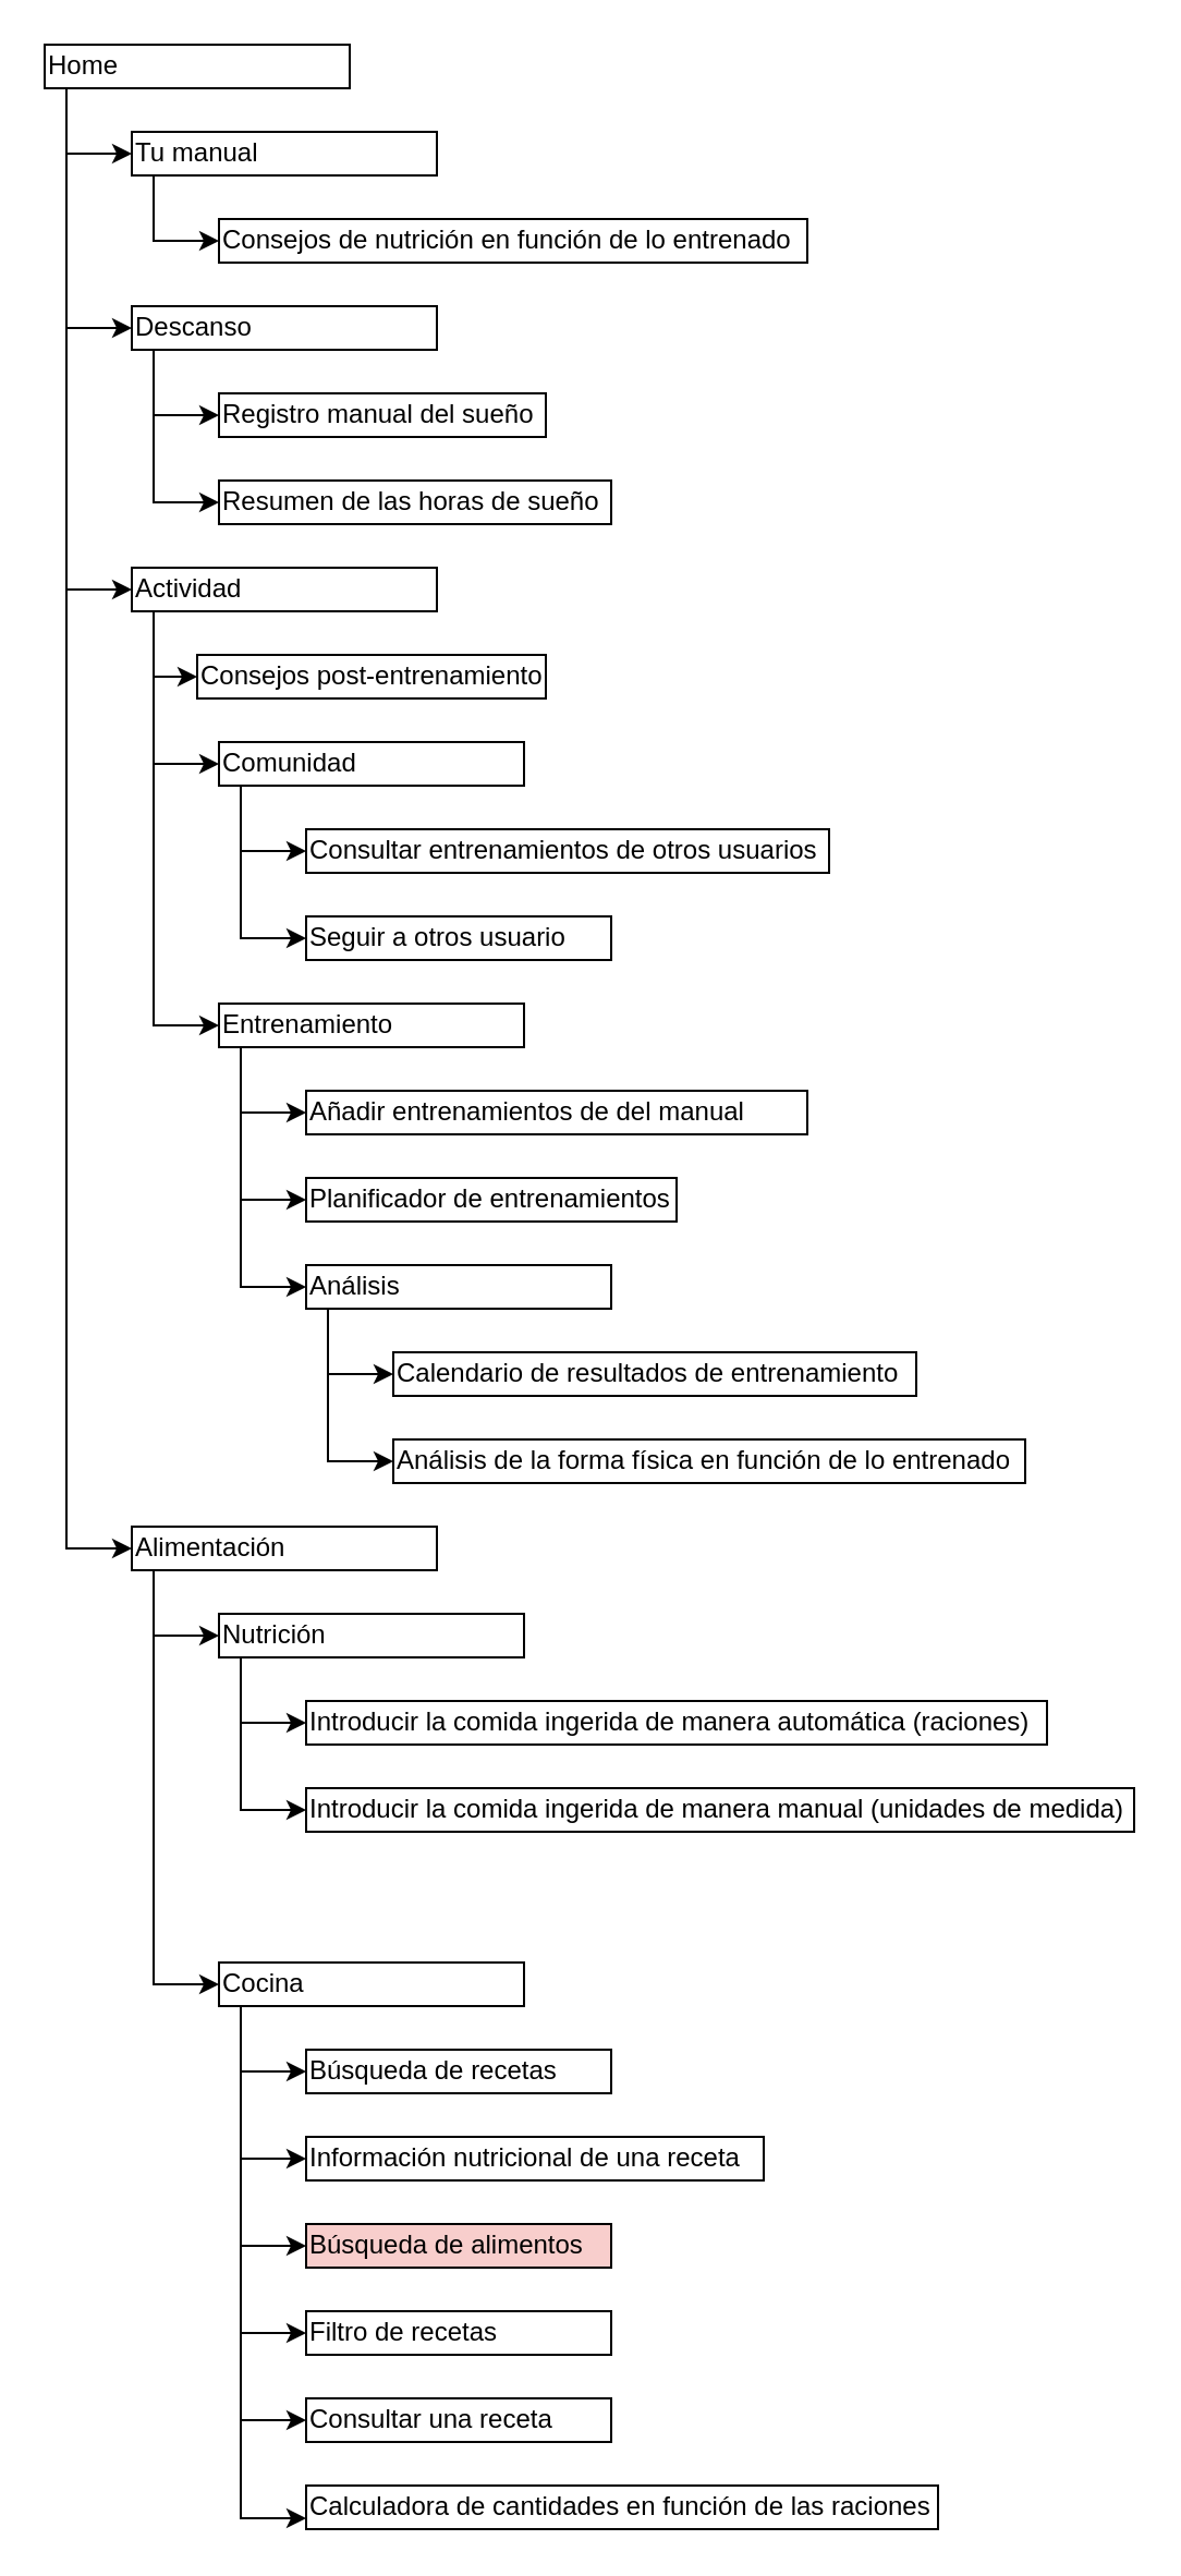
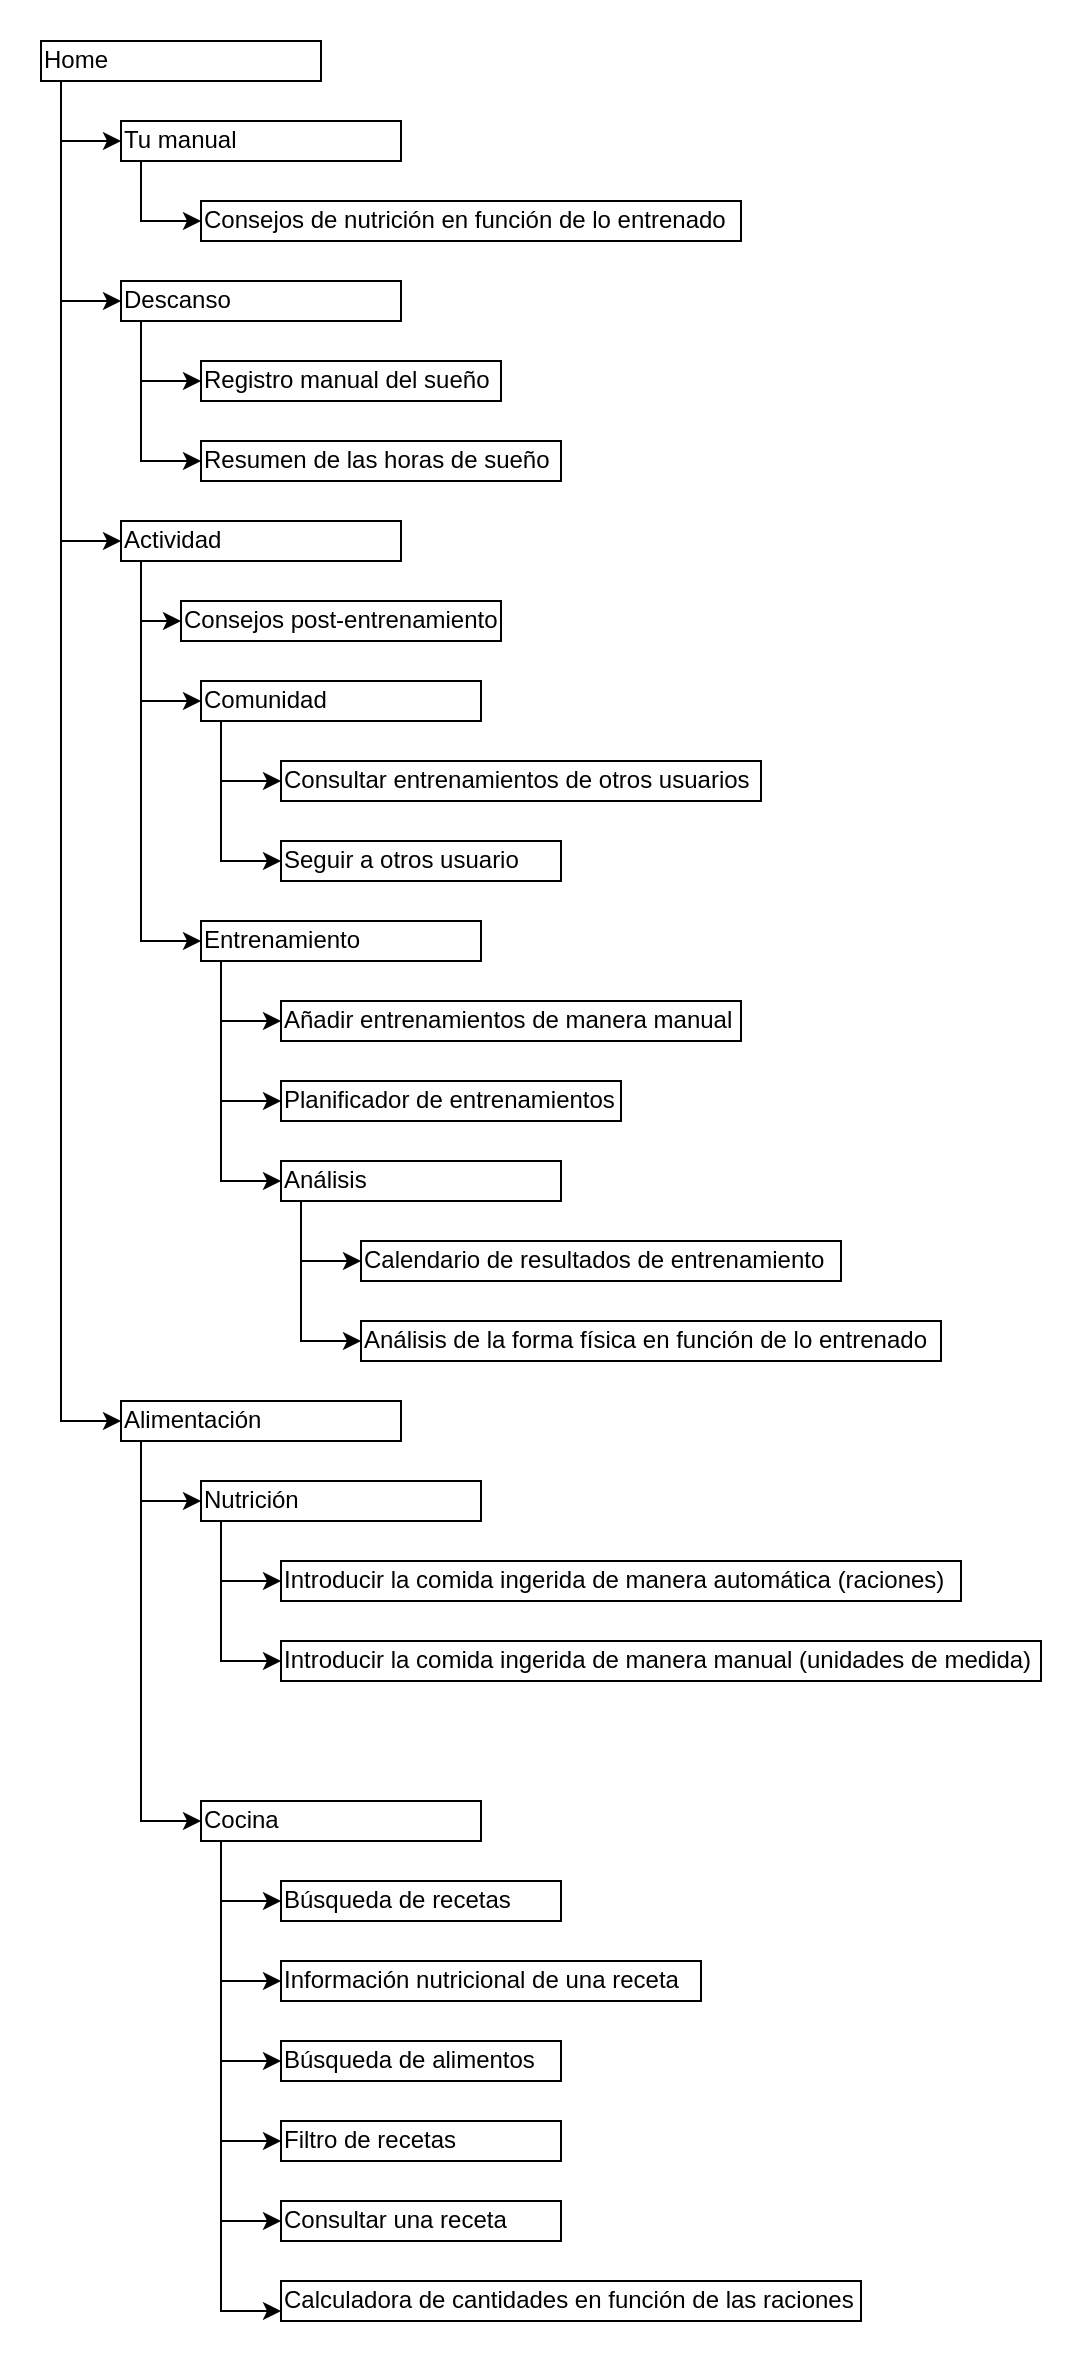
- <mxCell id="35" value="Añadir entrenamientos de del manual" style="rounded=0;whiteSpace=wrap;html=1;align=left;" parent="1" vertex="1"><mxGeometry x="140" y="500" width="230" height="20" as="geometry" /></mxCell>
+ <mxCell id="35" value="Añadir entrenamientos de manera manual" style="rounded=0;whiteSpace=wrap;html=1;align=left;" parent="1" vertex="1"><mxGeometry x="140" y="500" width="230" height="20" as="geometry" /></mxCell>
- <mxCell id="54" value="Búsqueda de alimentos" style="rounded=0;whiteSpace=wrap;html=1;align=left;fillColor=#f8cecc;" parent="1" vertex="1"><mxGeometry x="140" y="1020" width="140" height="20" as="geometry" /></mxCell>
+ <mxCell id="54" value="Búsqueda de alimentos" style="rounded=0;whiteSpace=wrap;html=1;align=left;" parent="1" vertex="1"><mxGeometry x="140" y="1020" width="140" height="20" as="geometry" /></mxCell>
